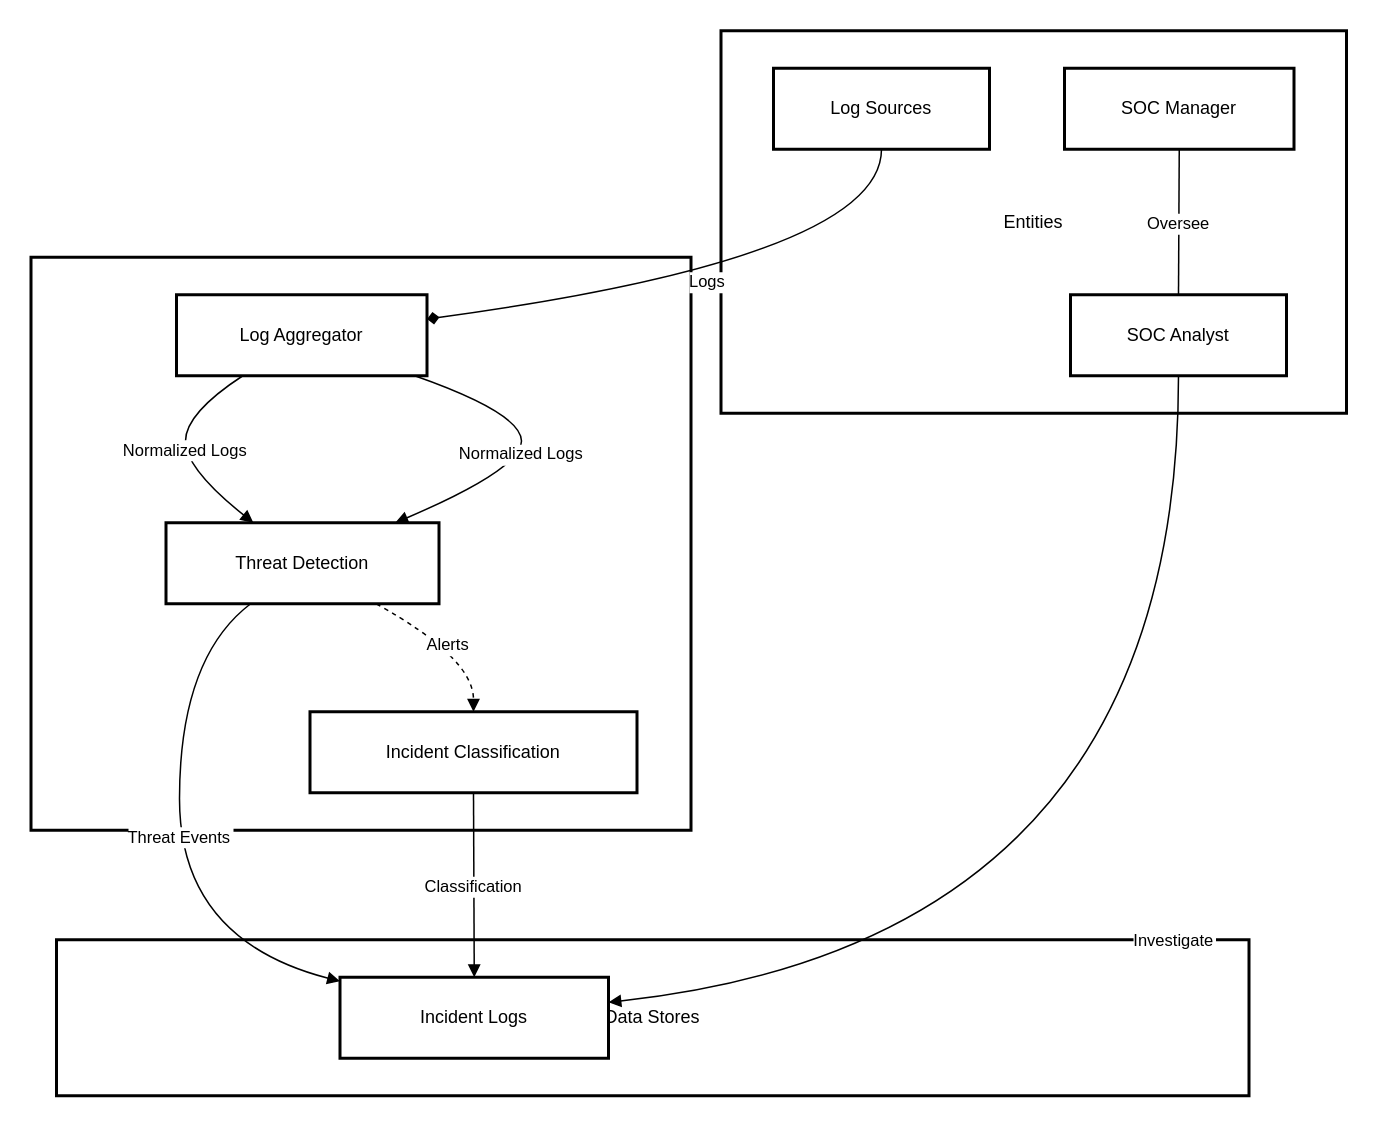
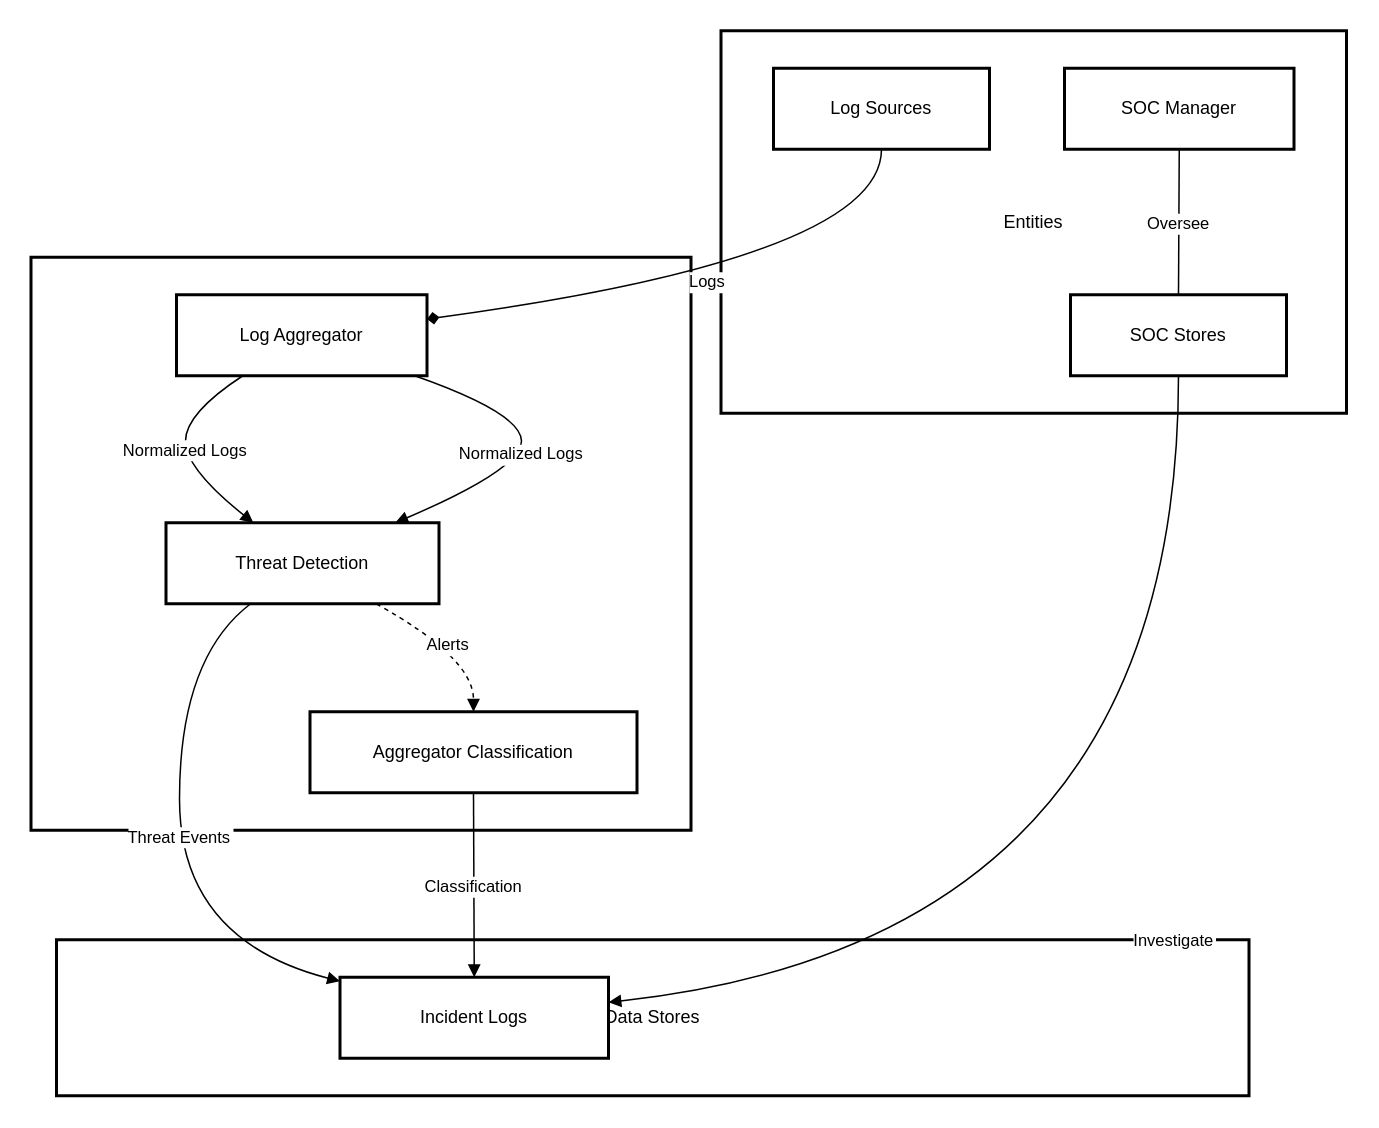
- <mxCell id="10" value="SOC Analyst" style="whiteSpace=wrap;strokeWidth=2;" vertex="1" parent="1"><mxGeometry x="713" y="196" width="144" height="54" as="geometry" /></mxCell>
+ <mxCell id="10" value="SOC Stores" style="whiteSpace=wrap;strokeWidth=2;" vertex="1" parent="1"><mxGeometry x="713" y="196" width="144" height="54" as="geometry" /></mxCell>
- <mxCell id="7" value="Incident Classification" style="whiteSpace=wrap;strokeWidth=2;" vertex="1" parent="1"><mxGeometry x="206" y="474" width="218" height="54" as="geometry" /></mxCell>
+ <mxCell id="7" value="Aggregator Classification" style="whiteSpace=wrap;strokeWidth=2;" vertex="1" parent="1"><mxGeometry x="206" y="474" width="218" height="54" as="geometry" /></mxCell>
